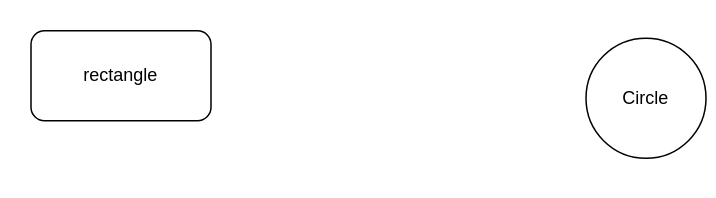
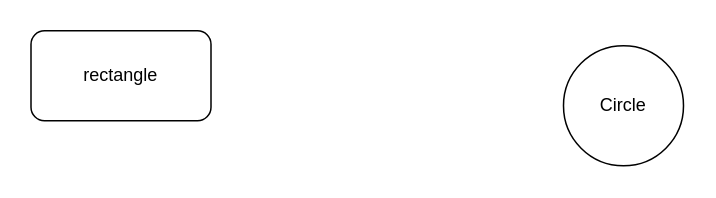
- <mxCell id="3" value="Circle" style="ellipse;whiteSpace=wrap;html=1;aspect=fixed;" vertex="1" parent="1"><mxGeometry x="390" y="25" width="80" height="80" as="geometry" /></mxCell>
+ <mxCell id="3" value="Circle" style="ellipse;whiteSpace=wrap;html=1;aspect=fixed;" vertex="1" parent="1"><mxGeometry x="375" y="30" width="80" height="80" as="geometry" /></mxCell>
